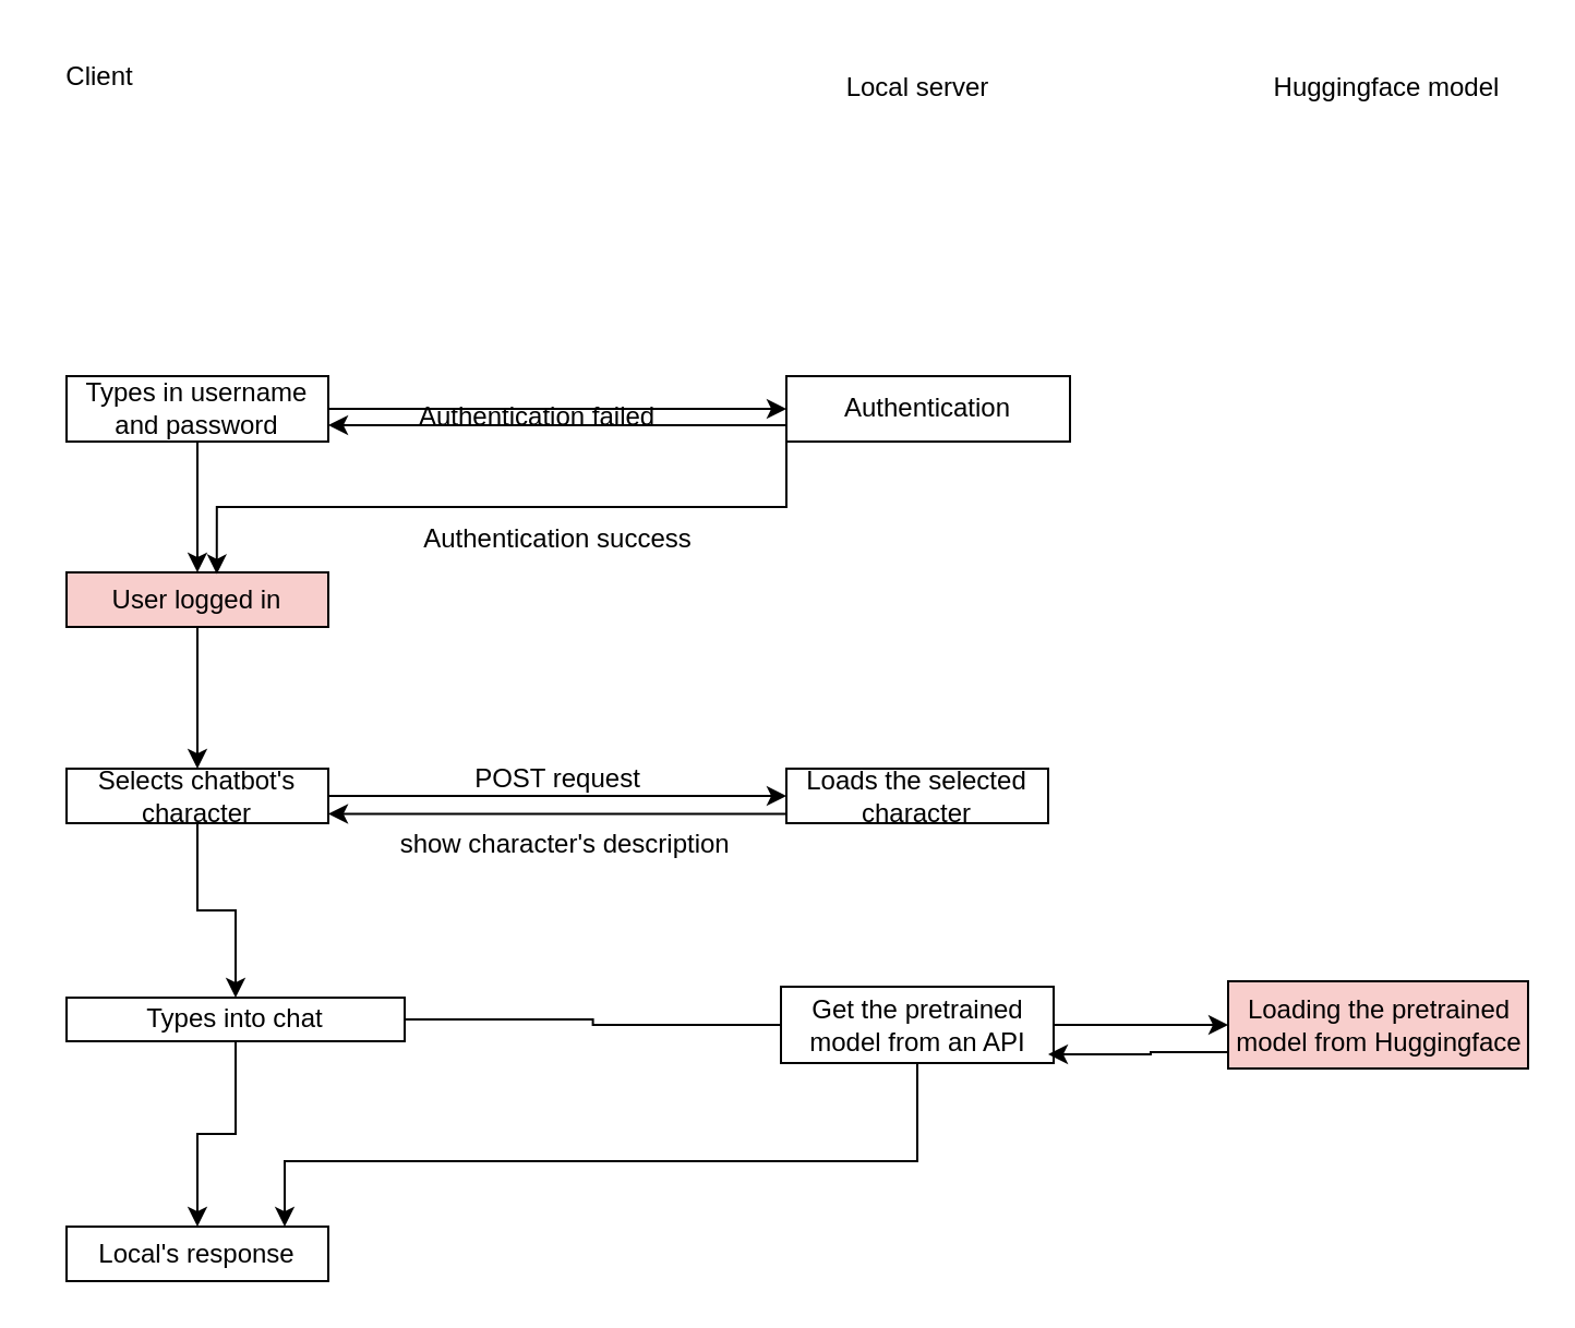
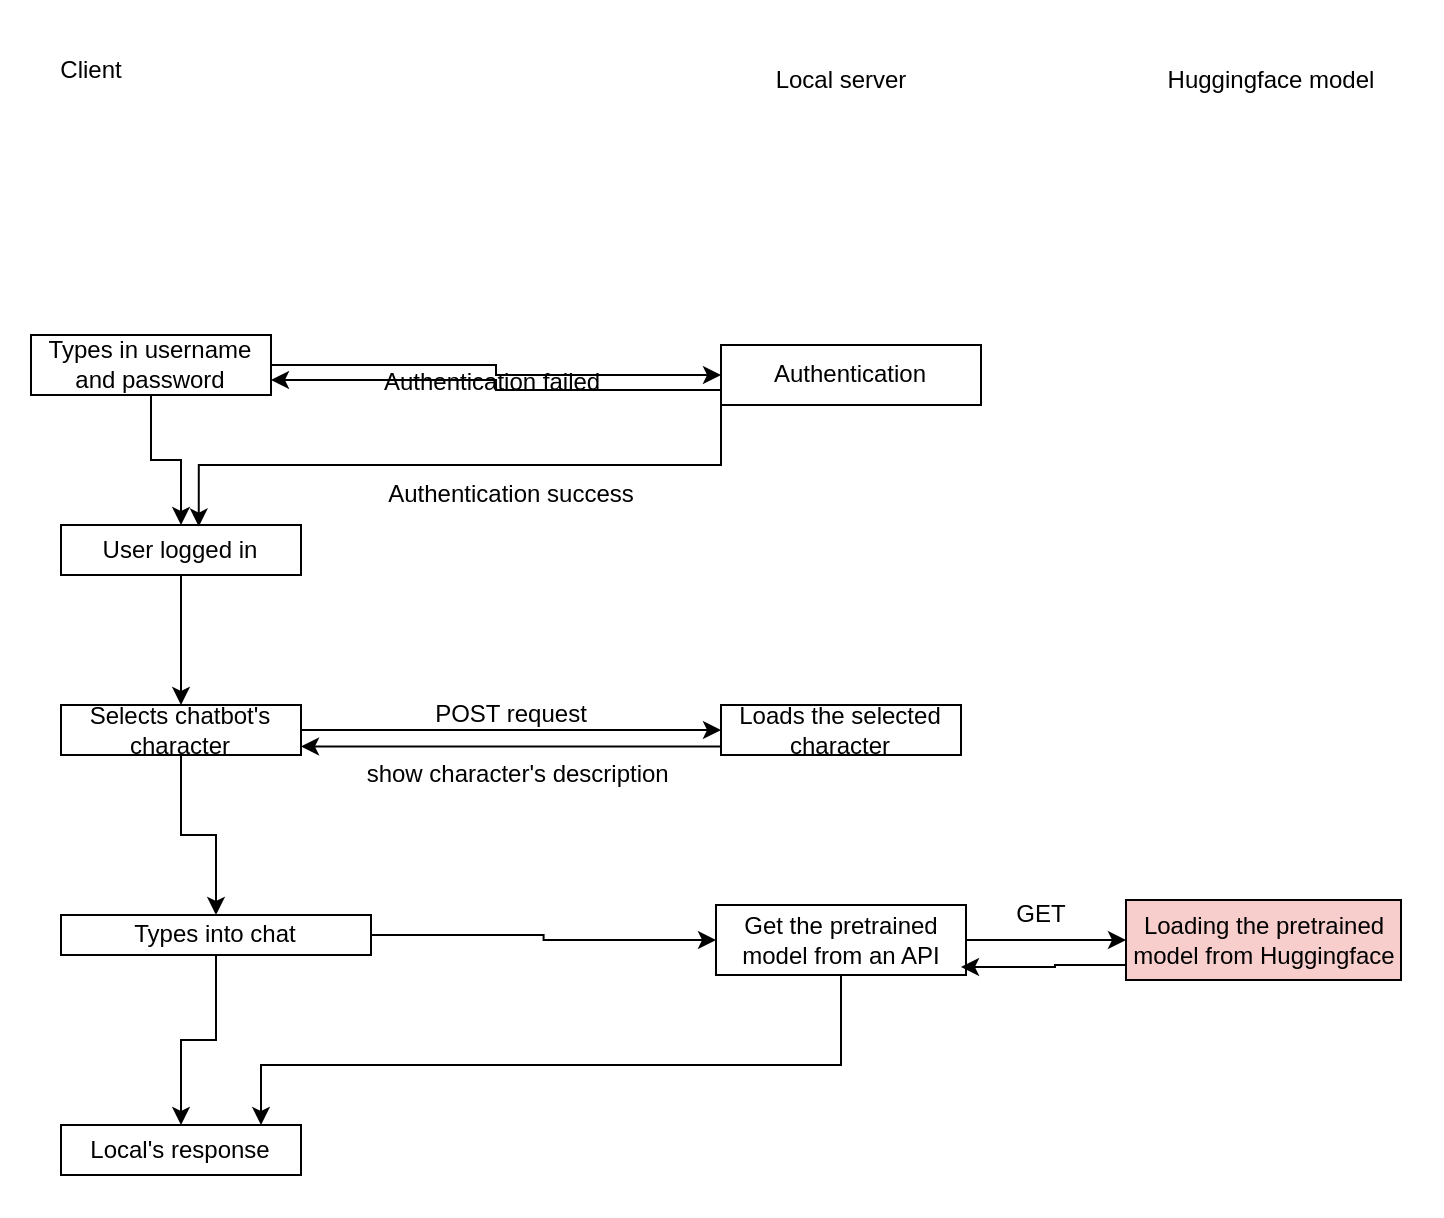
- <mxCell id="4" value="Types in username and password" style="rounded=0;whiteSpace=wrap;html=1;" vertex="1" parent="1"><mxGeometry x="30" y="172" width="120" height="30" as="geometry" /></mxCell>
+ <mxCell id="4" value="Types in username and password" style="rounded=0;whiteSpace=wrap;html=1;" vertex="1" parent="1"><mxGeometry x="15" y="167" width="120" height="30" as="geometry" /></mxCell>
- <mxCell id="6" value="User logged in" style="rounded=0;whiteSpace=wrap;html=1;fillColor=#f8cecc;" vertex="1" parent="1"><mxGeometry x="30" y="262" width="120" height="25" as="geometry" /></mxCell>
+ <mxCell id="6" value="User logged in" style="rounded=0;whiteSpace=wrap;html=1;" vertex="1" parent="1"><mxGeometry x="30" y="262" width="120" height="25" as="geometry" /></mxCell>
+ <mxCell id="31" value="GET" style="text;html=1;align=center;verticalAlign=middle;resizable=0;points=[];autosize=1;strokeColor=none;fillColor=none;" vertex="1" parent="1"><mxGeometry x="495" y="442" width="50" height="30" as="geometry" /></mxCell>
- <mxCell id="18" value="" style="edgeStyle=orthogonalEdgeStyle;rounded=0;orthogonalLoop=1;jettySize=auto;html=1;endArrow=none;" edge="1" parent="1" source="19" target="27"><mxGeometry relative="1" as="geometry" /></mxCell>
+ <mxCell id="18" value="" style="edgeStyle=orthogonalEdgeStyle;rounded=0;orthogonalLoop=1;jettySize=auto;html=1;" edge="1" parent="1" source="19" target="27"><mxGeometry relative="1" as="geometry" /></mxCell>
